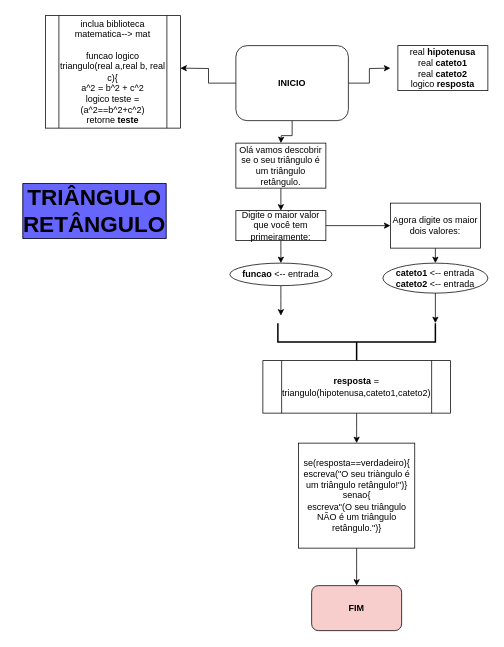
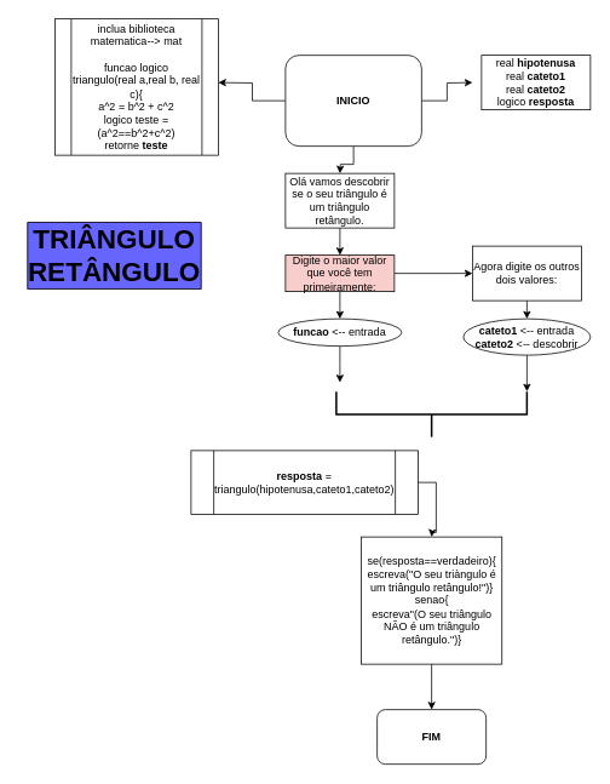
- <mxCell id="12" value="Digite o maior valor que você tem primeiramente:" style="rounded=0;whiteSpace=wrap;html=1;" vertex="1" parent="1"><mxGeometry x="314" y="280" width="120" height="40" as="geometry" /></mxCell>
+ <mxCell id="12" value="Digite o maior valor que você tem primeiramente:" style="rounded=0;whiteSpace=wrap;html=1;fillColor=#f8cecc;" vertex="1" parent="1"><mxGeometry x="314" y="280" width="120" height="40" as="geometry" /></mxCell>
- <mxCell id="16" value="Agora digite os maior dois valores:" style="rounded=0;whiteSpace=wrap;html=1;" vertex="1" parent="1"><mxGeometry x="520" y="270" width="120" height="60" as="geometry" /></mxCell>
+ <mxCell id="16" value="Agora digite os outros dois valores:" style="rounded=0;whiteSpace=wrap;html=1;" vertex="1" parent="1"><mxGeometry x="520" y="270" width="120" height="60" as="geometry" /></mxCell>
- <mxCell id="17" value="&lt;b&gt;cateto1 &lt;/b&gt;&amp;lt;-- entrada&lt;div&gt;&lt;b&gt;cateto2 &lt;/b&gt;&amp;lt;-- entrada&lt;/div&gt;" style="ellipse;whiteSpace=wrap;html=1;" vertex="1" parent="1"><mxGeometry x="510" y="350" width="140" height="40" as="geometry" /></mxCell>
+ <mxCell id="17" value="&lt;b&gt;cateto1 &lt;/b&gt;&amp;lt;-- entrada&lt;div&gt;&lt;b&gt;cateto2 &lt;/b&gt;&amp;lt;-- descobrir&lt;/div&gt;" style="ellipse;whiteSpace=wrap;html=1;" vertex="1" parent="1"><mxGeometry x="510" y="350" width="140" height="40" as="geometry" /></mxCell>
- <mxCell id="21" value="&lt;b&gt;resposta &lt;/b&gt;= triangulo(hipotenusa,cateto1,cateto2)" style="shape=process;whiteSpace=wrap;html=1;backgroundOutline=1;" vertex="1" parent="1"><mxGeometry x="350" y="480" width="250" height="70" as="geometry" /></mxCell>
+ <mxCell id="21" value="&lt;b&gt;resposta &lt;/b&gt;= triangulo(hipotenusa,cateto1,cateto2)" style="shape=process;whiteSpace=wrap;html=1;backgroundOutline=1;" vertex="1" parent="1"><mxGeometry x="210" y="495" width="250" height="70" as="geometry" /></mxCell>
- <mxCell id="24" value="&lt;b&gt;FIM&lt;/b&gt;" style="rounded=1;whiteSpace=wrap;html=1;fillColor=#f8cecc;" vertex="1" parent="1"><mxGeometry x="415" y="780" width="120" height="60" as="geometry" /></mxCell>
+ <mxCell id="24" value="&lt;b&gt;FIM&lt;/b&gt;" style="rounded=1;whiteSpace=wrap;html=1;" vertex="1" parent="1"><mxGeometry x="415" y="780" width="120" height="60" as="geometry" /></mxCell>
